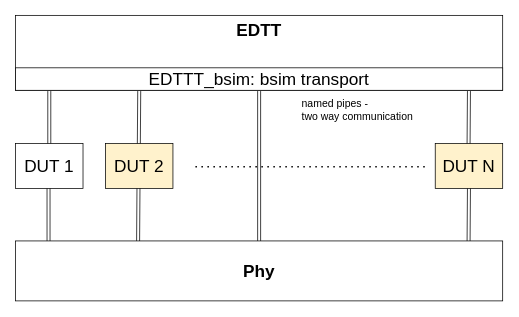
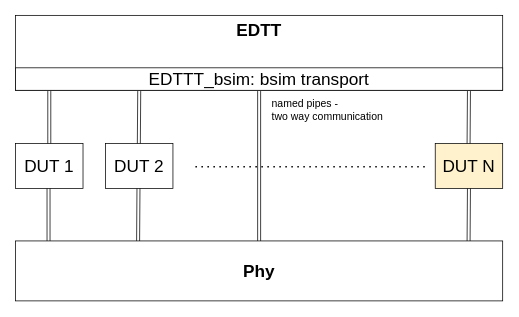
- <mxCell id="15" value="named pipes -&lt;br style=&quot;font-size: 14px;&quot;&gt;two way communication" style="text;html=1;strokeColor=none;fillColor=none;align=left;verticalAlign=middle;whiteSpace=wrap;rounded=0;fontSize=14;" vertex="1" parent="1"><mxGeometry x="400" y="131" width="170" height="30" as="geometry" /></mxCell>
+ <mxCell id="15" value="named pipes -&lt;br style=&quot;font-size: 14px;&quot;&gt;two way communication" style="text;html=1;strokeColor=none;fillColor=none;align=left;verticalAlign=middle;whiteSpace=wrap;rounded=0;fontSize=14;" vertex="1" parent="1"><mxGeometry x="360" y="131" width="170" height="30" as="geometry" /></mxCell>
- <mxCell id="6" value="DUT 2" style="rounded=0;whiteSpace=wrap;html=1;fontSize=23;fillColor=#fff2cc;" vertex="1" parent="1"><mxGeometry x="140" y="191" width="90" height="60" as="geometry" /></mxCell>
+ <mxCell id="6" value="DUT 2" style="rounded=0;whiteSpace=wrap;html=1;fontSize=23;" vertex="1" parent="1"><mxGeometry x="140" y="191" width="90" height="60" as="geometry" /></mxCell>
